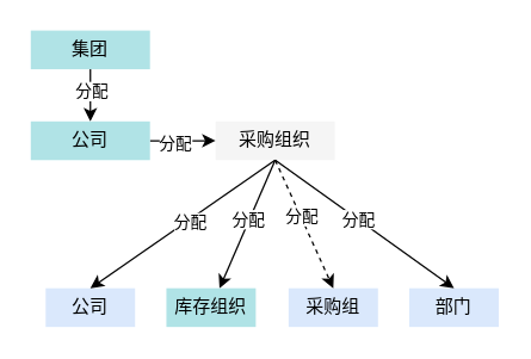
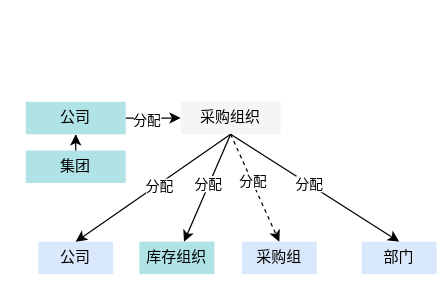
- <mxCell id="10" value="集团" style="rounded=0;whiteSpace=wrap;html=1;verticalAlign=middle;fillColor=#b0e3e6;strokeColor=none;" vertex="1" parent="1"><mxGeometry x="20" y="20" width="80" height="26" as="geometry" /></mxCell>
+ <mxCell id="10" value="集团" style="rounded=0;whiteSpace=wrap;html=1;verticalAlign=middle;fillColor=#b0e3e6;strokeColor=none;" vertex="1" parent="1"><mxGeometry x="20" y="120" width="80" height="26" as="geometry" /></mxCell>
- <mxCell id="7" value="部门" style="rounded=0;whiteSpace=wrap;html=1;verticalAlign=middle;fillColor=#dae8fc;strokeColor=none;flipH=1;" vertex="1" parent="1"><mxGeometry x="274" y="193" width="60" height="26" as="geometry" /></mxCell>
+ <mxCell id="7" value="部门" style="rounded=0;whiteSpace=wrap;html=1;verticalAlign=middle;fillColor=#dae8fc;strokeColor=none;flipH=1;" vertex="1" parent="1"><mxGeometry x="289" y="193" width="60" height="26" as="geometry" /></mxCell>
